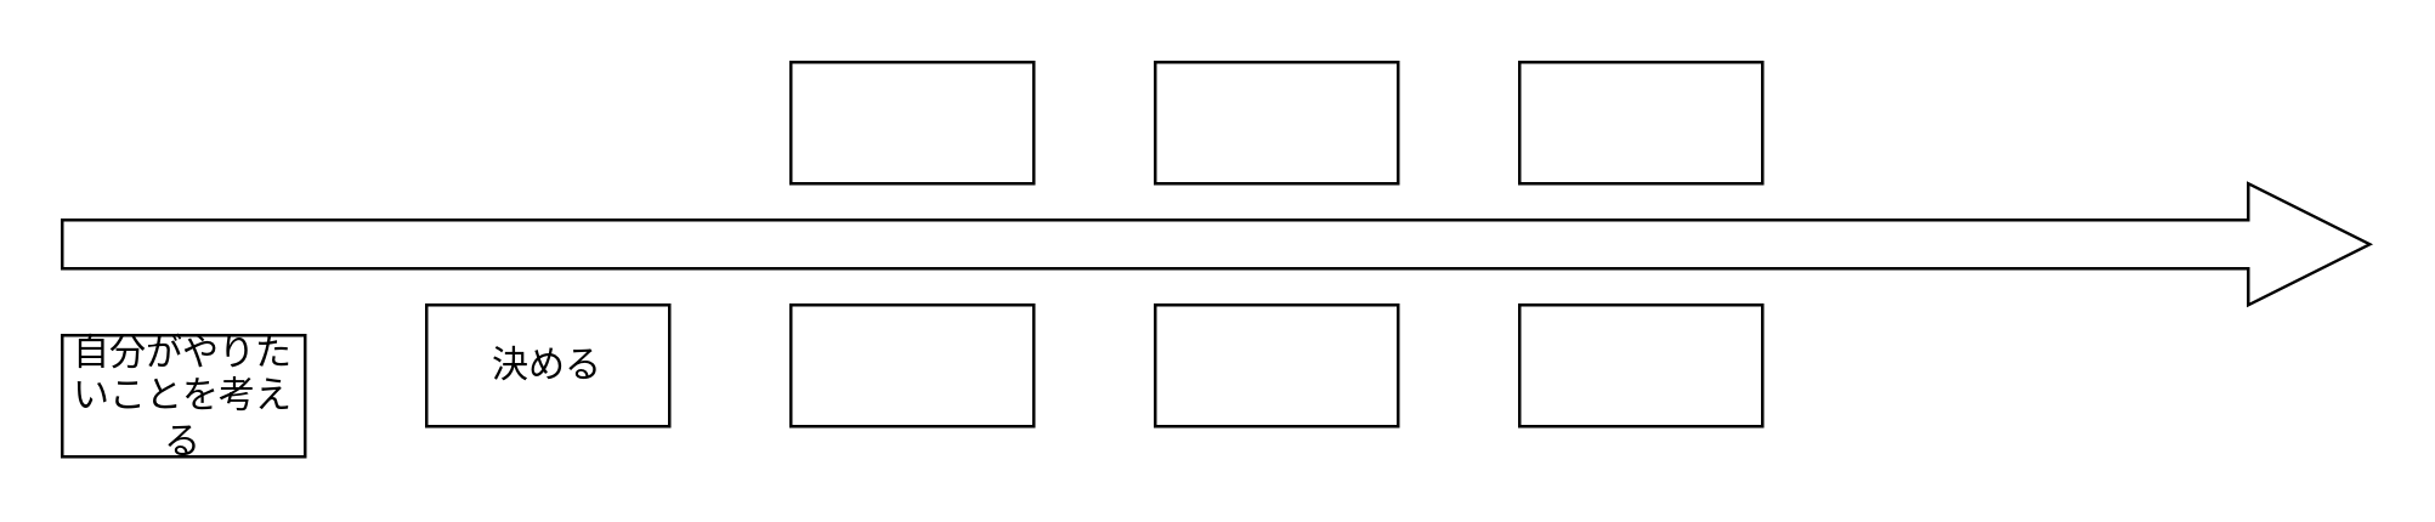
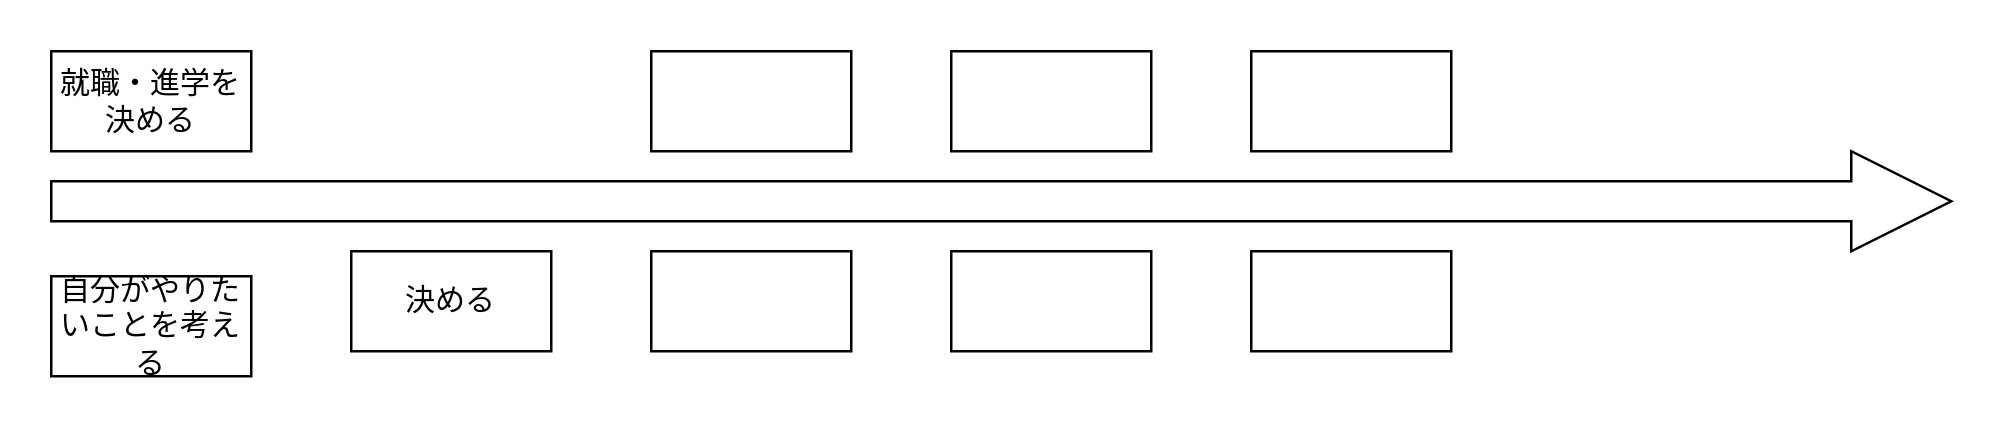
+ <mxCell id="3" value="就職・進学を&lt;br&gt;決める" style="rounded=0;whiteSpace=wrap;html=1;" vertex="1" parent="1"><mxGeometry x="20" y="20" width="80" height="40" as="geometry" /></mxCell>
